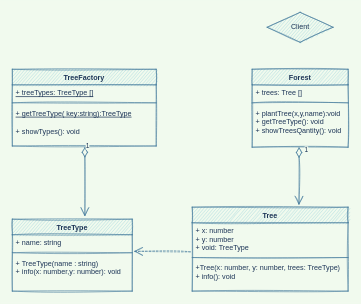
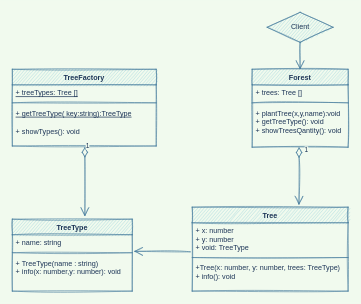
+ <mxCell id="23" value="" style="endArrow=open;endFill=1;endSize=12;html=1;fontColor=#1D3557;strokeColor=#457B9D;fillColor=#A8DADC;exitX=0.5;exitY=1;exitDx=0;exitDy=0;entryX=0.5;entryY=0;entryDx=0;entryDy=0;sketch=1;" edge="1" parent="1" source="22" target="16"><mxGeometry width="160" relative="1" as="geometry"><mxPoint x="231" y="253" as="sourcePoint" /><mxPoint x="391" y="253" as="targetPoint" /></mxGeometry></mxCell>
- <mxCell id="12" value="+ treeTypes: TreeType []" style="text;strokeColor=none;fillColor=none;align=left;verticalAlign=top;spacingLeft=4;spacingRight=4;overflow=hidden;rotatable=0;points=[[0,0.5],[1,0.5]];portConstraint=eastwest;fontColor=#1D3557;fontStyle=4;sketch=1;" parent="11" vertex="1"><mxGeometry y="26" width="240" height="26" as="geometry" /></mxCell>
+ <mxCell id="12" value="+ treeTypes: Tree []" style="text;strokeColor=none;fillColor=none;align=left;verticalAlign=top;spacingLeft=4;spacingRight=4;overflow=hidden;rotatable=0;points=[[0,0.5],[1,0.5]];portConstraint=eastwest;fontColor=#1D3557;fontStyle=4;sketch=1;" parent="11" vertex="1"><mxGeometry y="26" width="240" height="26" as="geometry" /></mxCell>
- <mxCell id="10" value="" style="endArrow=open;endFill=1;endSize=12;html=1;exitX=-0.012;exitY=0.898;exitDx=0;exitDy=0;exitPerimeter=0;entryX=1.016;entryY=1.065;entryDx=0;entryDy=0;entryPerimeter=0;strokeColor=#457B9D;fontColor=#1D3557;labelBackgroundColor=#F1FAEE;sketch=1;dashed=1;" parent="1" source="7" target="3" edge="1"><mxGeometry width="160" relative="1" as="geometry"><mxPoint x="350" y="375" as="sourcePoint" /><mxPoint x="510" y="375" as="targetPoint" /></mxGeometry></mxCell>
+ <mxCell id="10" value="" style="endArrow=open;endFill=1;endSize=12;html=1;exitX=-0.012;exitY=0.898;exitDx=0;exitDy=0;exitPerimeter=0;entryX=1.016;entryY=1.065;entryDx=0;entryDy=0;entryPerimeter=0;strokeColor=#457B9D;fontColor=#1D3557;labelBackgroundColor=#F1FAEE;sketch=1;" parent="1" source="7" target="3" edge="1"><mxGeometry width="160" relative="1" as="geometry"><mxPoint x="350" y="375" as="sourcePoint" /><mxPoint x="510" y="375" as="targetPoint" /></mxGeometry></mxCell>
